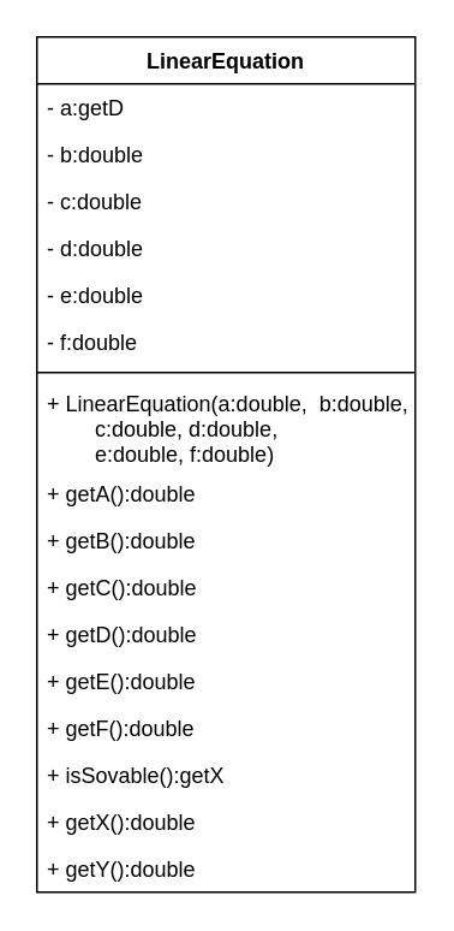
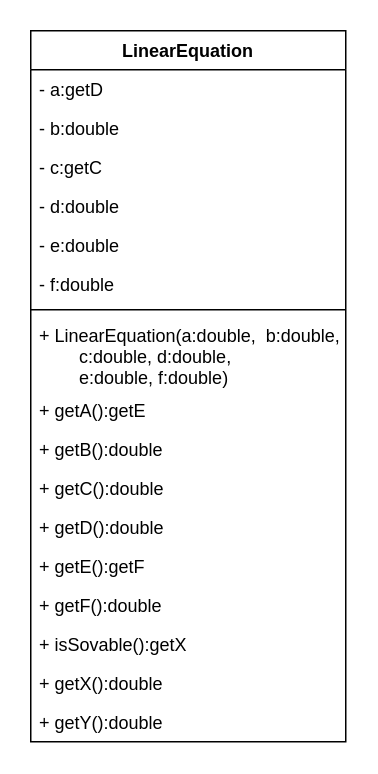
- <mxCell id="5" value="- c:double" style="text;strokeColor=none;fillColor=none;align=left;verticalAlign=top;spacingLeft=4;spacingRight=4;overflow=hidden;rotatable=0;points=[[0,0.5],[1,0.5]];portConstraint=eastwest;" vertex="1" parent="2"><mxGeometry y="78" width="210" height="26" as="geometry" /></mxCell>
+ <mxCell id="5" value="- c:getC" style="text;strokeColor=none;fillColor=none;align=left;verticalAlign=top;spacingLeft=4;spacingRight=4;overflow=hidden;rotatable=0;points=[[0,0.5],[1,0.5]];portConstraint=eastwest;" vertex="1" parent="2"><mxGeometry y="78" width="210" height="26" as="geometry" /></mxCell>
- <mxCell id="11" value="+ getA():double" style="text;strokeColor=none;fillColor=none;align=left;verticalAlign=top;spacingLeft=4;spacingRight=4;overflow=hidden;rotatable=0;points=[[0,0.5],[1,0.5]];portConstraint=eastwest;" vertex="1" parent="2"><mxGeometry y="240" width="210" height="26" as="geometry" /></mxCell>
+ <mxCell id="11" value="+ getA():getE" style="text;strokeColor=none;fillColor=none;align=left;verticalAlign=top;spacingLeft=4;spacingRight=4;overflow=hidden;rotatable=0;points=[[0,0.5],[1,0.5]];portConstraint=eastwest;" vertex="1" parent="2"><mxGeometry y="240" width="210" height="26" as="geometry" /></mxCell>
- <mxCell id="15" value="+ getE():double" style="text;strokeColor=none;fillColor=none;align=left;verticalAlign=top;spacingLeft=4;spacingRight=4;overflow=hidden;rotatable=0;points=[[0,0.5],[1,0.5]];portConstraint=eastwest;" vertex="1" parent="2"><mxGeometry y="344" width="210" height="26" as="geometry" /></mxCell>
+ <mxCell id="15" value="+ getE():getF" style="text;strokeColor=none;fillColor=none;align=left;verticalAlign=top;spacingLeft=4;spacingRight=4;overflow=hidden;rotatable=0;points=[[0,0.5],[1,0.5]];portConstraint=eastwest;" vertex="1" parent="2"><mxGeometry y="344" width="210" height="26" as="geometry" /></mxCell>
